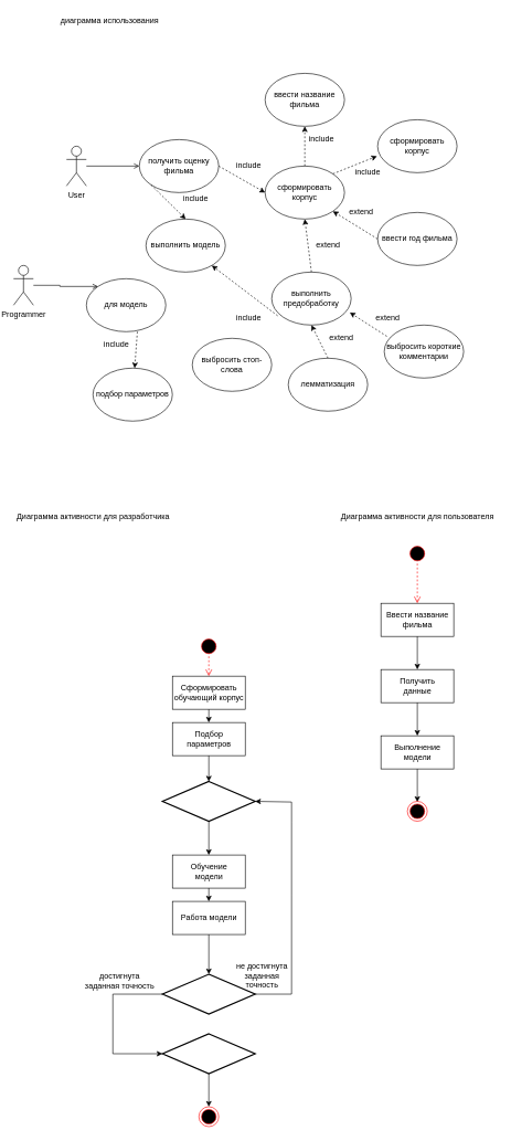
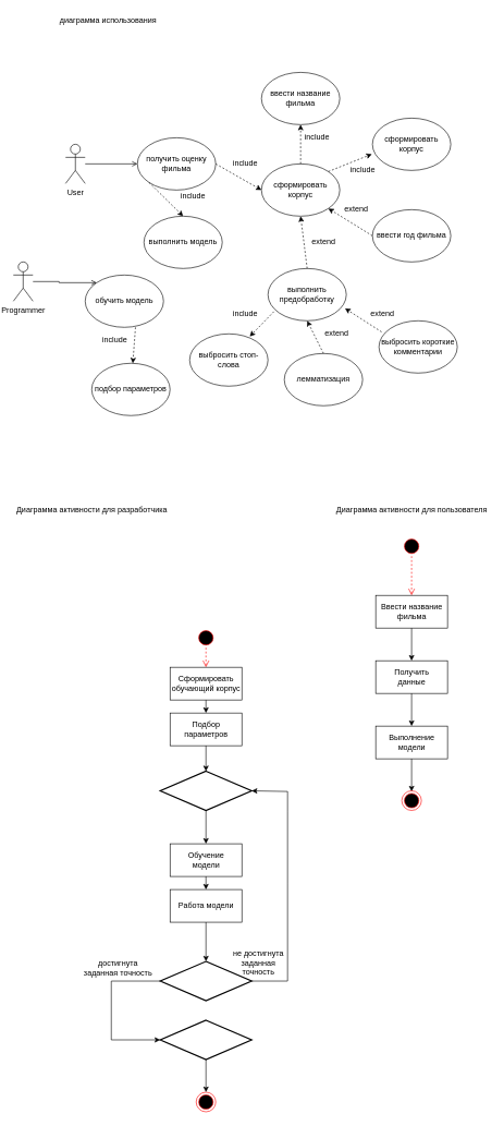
- <mxCell id="27" value="" style="endArrow=classic;html=1;rounded=0;exitX=0.075;exitY=0.825;exitDx=0;exitDy=0;dashed=1;exitPerimeter=0;" parent="1" source="21" target="18" edge="1"><mxGeometry width="50" height="50" relative="1" as="geometry"><mxPoint x="480" y="420" as="sourcePoint" /><mxPoint x="470" y="340" as="targetPoint" /></mxGeometry></mxCell>
+ <mxCell id="27" value="" style="endArrow=classic;html=1;rounded=0;exitX=0.075;exitY=0.825;exitDx=0;exitDy=0;entryX=0.767;entryY=0.05;entryDx=0;entryDy=0;dashed=1;entryPerimeter=0;exitPerimeter=0;" parent="1" source="21" target="24" edge="1"><mxGeometry width="50" height="50" relative="1" as="geometry"><mxPoint x="480" y="420" as="sourcePoint" /><mxPoint x="470" y="340" as="targetPoint" /></mxGeometry></mxCell>
- <mxCell id="35" value="для модель" style="ellipse;whiteSpace=wrap;html=1;" parent="1" vertex="1"><mxGeometry x="130" y="420" width="120" height="80" as="geometry" /></mxCell>
+ <mxCell id="35" value="обучить модель" style="ellipse;whiteSpace=wrap;html=1;" parent="1" vertex="1"><mxGeometry x="130" y="420" width="120" height="80" as="geometry" /></mxCell>
